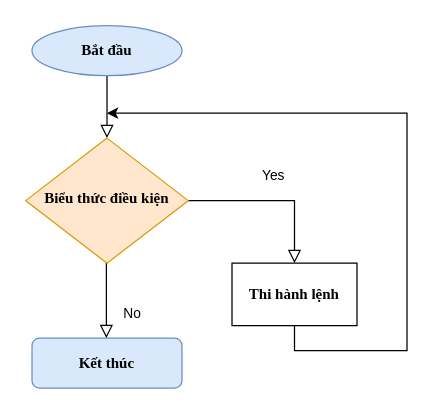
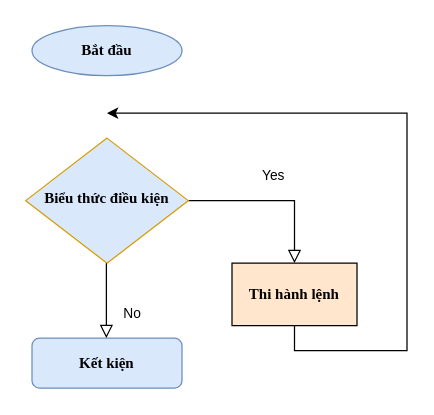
- <mxCell id="2" value="" style="rounded=0;html=1;jettySize=auto;orthogonalLoop=1;fontSize=11;endArrow=block;endFill=0;endSize=8;strokeWidth=1;shadow=0;labelBackgroundColor=none;edgeStyle=orthogonalEdgeStyle;" parent="1" source="3" target="5" edge="1"><mxGeometry relative="1" as="geometry" /></mxCell>
- <mxCell id="5" value="Biểu thức điều kiện" style="rhombus;whiteSpace=wrap;html=1;shadow=0;fontFamily=Montserrat;fontSize=12;align=center;strokeWidth=1;spacing=6;spacingTop=-4;fillColor=#ffe6cc;strokeColor=#d79b00;fontStyle=1" parent="1" vertex="1"><mxGeometry x="20" y="110" width="130" height="100" as="geometry" /></mxCell>
+ <mxCell id="5" value="Biểu thức điều kiện" style="rhombus;whiteSpace=wrap;html=1;shadow=0;fontFamily=Montserrat;fontSize=12;align=center;strokeWidth=1;spacing=6;spacingTop=-4;fillColor=#dae8fc;strokeColor=#d79b00;fontStyle=1;" parent="1" vertex="1"><mxGeometry x="20" y="110" width="130" height="100" as="geometry" /></mxCell>
- <mxCell id="9" value="Thi hành lệnh" style="rounded=0;whiteSpace=wrap;html=1;fontFamily=Montserrat;fontStyle=1" parent="1" vertex="1"><mxGeometry x="185" y="210" width="100" height="50" as="geometry" /></mxCell>
+ <mxCell id="9" value="Thi hành lệnh" style="rounded=0;whiteSpace=wrap;html=1;fontFamily=Montserrat;fontStyle=1;fillColor=#ffe6cc;" parent="1" vertex="1"><mxGeometry x="185" y="210" width="100" height="50" as="geometry" /></mxCell>
- <mxCell id="6" value="Kết thúc" style="rounded=1;whiteSpace=wrap;html=1;fontSize=12;glass=0;strokeWidth=1;shadow=0;fillColor=#dae8fc;strokeColor=#6c8ebf;fontFamily=Montserrat;fontStyle=1" parent="1" vertex="1"><mxGeometry x="25" y="270" width="120" height="40" as="geometry" /></mxCell>
+ <mxCell id="6" value="Kết kiện" style="rounded=1;whiteSpace=wrap;html=1;fontSize=12;glass=0;strokeWidth=1;shadow=0;fillColor=#dae8fc;strokeColor=#6c8ebf;fontFamily=Montserrat;fontStyle=1" parent="1" vertex="1"><mxGeometry x="25" y="270" width="120" height="40" as="geometry" /></mxCell>
